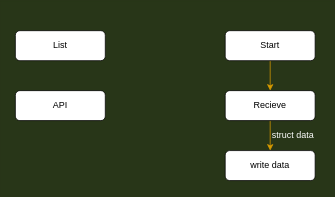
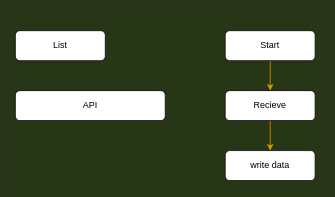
- <mxCell id="9" value="API" style="rounded=1;whiteSpace=wrap;html=1;" vertex="1" parent="1"><mxGeometry x="20" y="120" width="120" height="40" as="geometry" /></mxCell>
+ <mxCell id="9" value="API" style="rounded=1;whiteSpace=wrap;html=1;" vertex="1" parent="1"><mxGeometry x="20" y="120" width="200" height="40" as="geometry" /></mxCell>
- <mxCell id="8" value="&lt;font color=&quot;#ffffff&quot;&gt;struct data&lt;/font&gt;" style="text;html=1;align=center;verticalAlign=middle;resizable=0;points=[];autosize=1;" parent="1" vertex="1"><mxGeometry x="355" y="170" width="70" height="20" as="geometry" /></mxCell>
